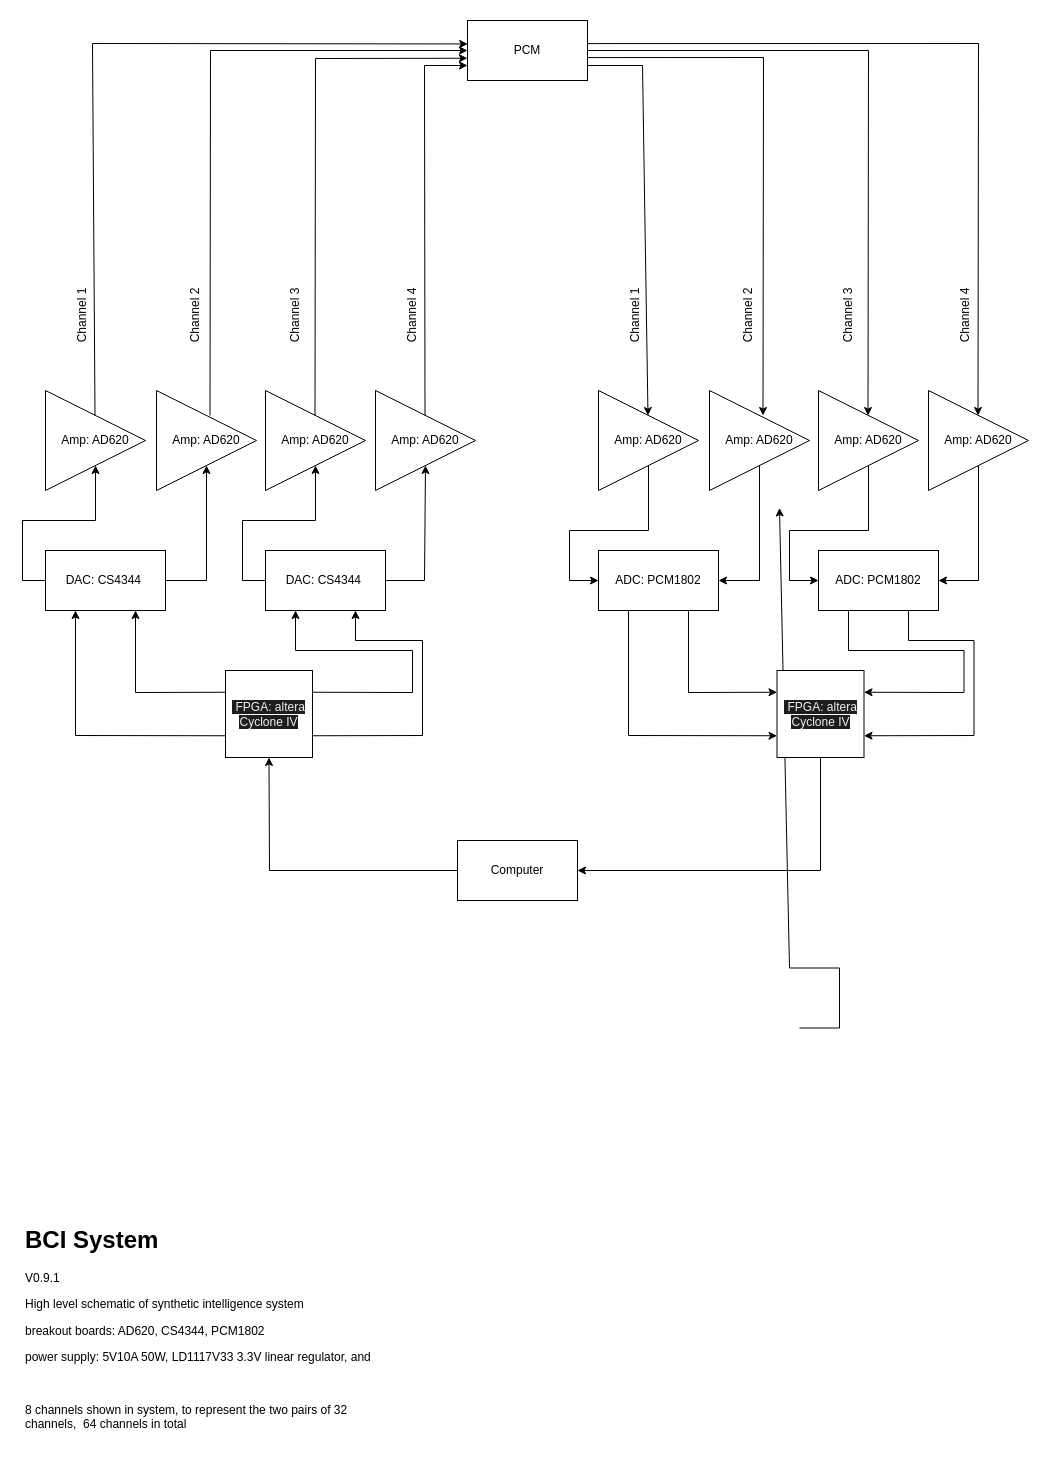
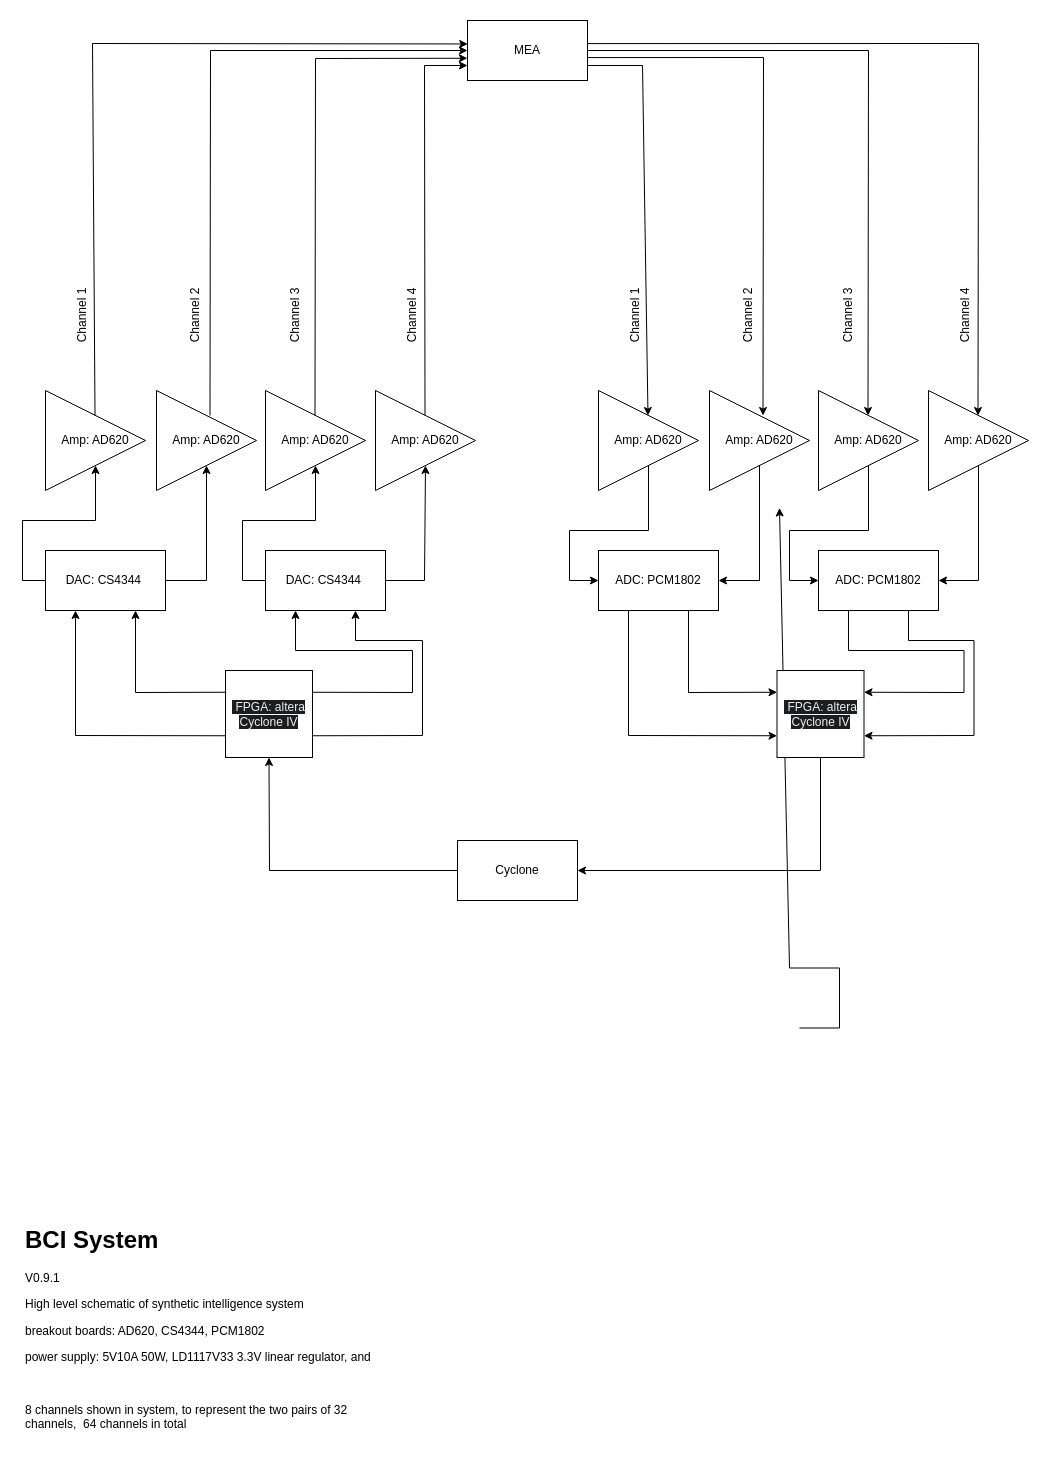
- <mxCell id="54" value="PCM" style="rounded=0;whiteSpace=wrap;html=1;" vertex="1" parent="1"><mxGeometry x="467" y="20" width="120" height="60" as="geometry" /></mxCell>
+ <mxCell id="54" value="MEA" style="rounded=0;whiteSpace=wrap;html=1;" vertex="1" parent="1"><mxGeometry x="467" y="20" width="120" height="60" as="geometry" /></mxCell>
- <mxCell id="3" value="Computer" style="rounded=0;whiteSpace=wrap;html=1;" vertex="1" parent="1"><mxGeometry x="457" y="840" width="120" height="60" as="geometry" /></mxCell>
+ <mxCell id="3" value="Cyclone" style="rounded=0;whiteSpace=wrap;html=1;" vertex="1" parent="1"><mxGeometry x="457" y="840" width="120" height="60" as="geometry" /></mxCell>
